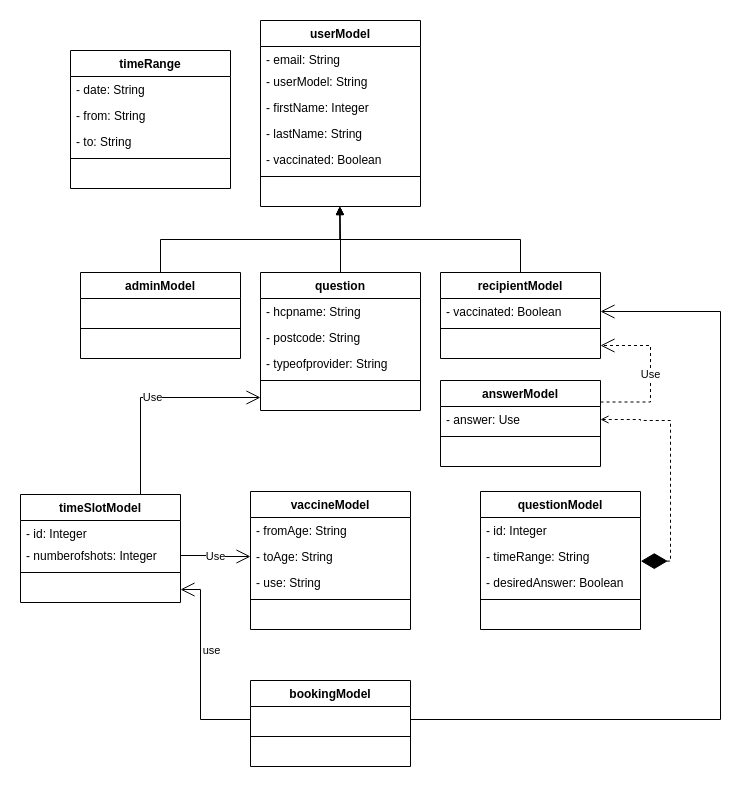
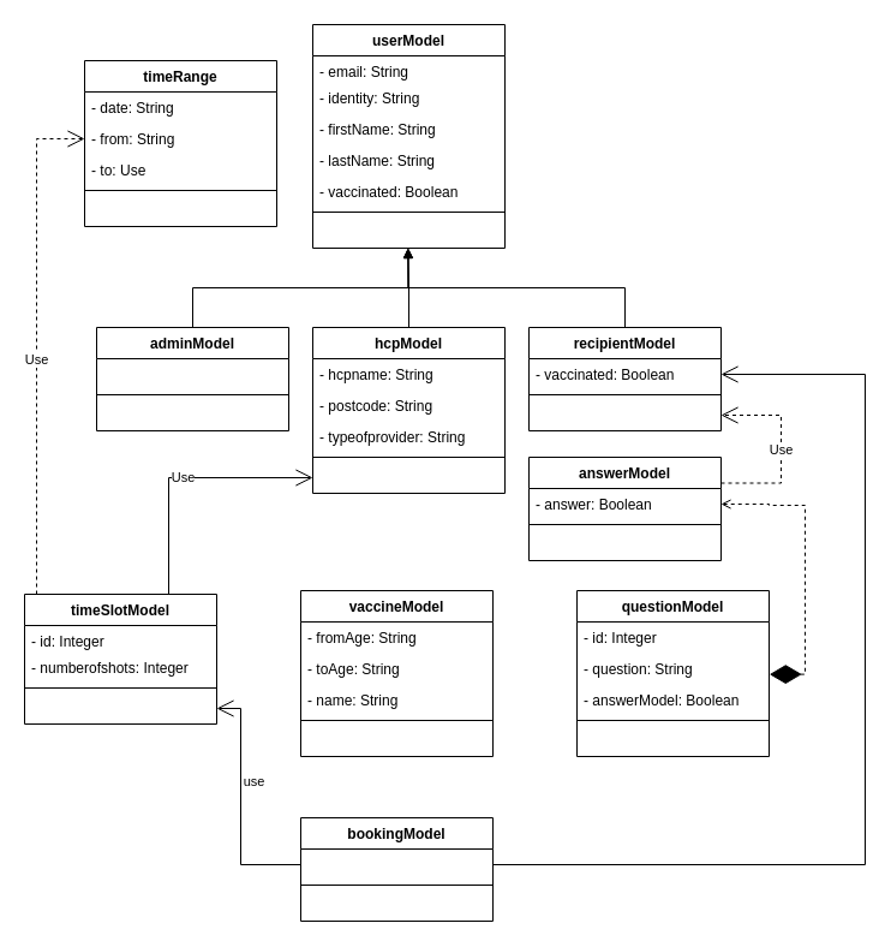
- <mxCell id="4" value="- userModel: String" style="text;strokeColor=none;fillColor=none;align=left;verticalAlign=top;spacingLeft=4;spacingRight=4;overflow=hidden;rotatable=0;points=[[0,0.5],[1,0.5]];portConstraint=eastwest;" vertex="1" parent="2"><mxGeometry y="48" width="160" height="26" as="geometry" /></mxCell>
+ <mxCell id="4" value="- identity: String" style="text;strokeColor=none;fillColor=none;align=left;verticalAlign=top;spacingLeft=4;spacingRight=4;overflow=hidden;rotatable=0;points=[[0,0.5],[1,0.5]];portConstraint=eastwest;" vertex="1" parent="2"><mxGeometry y="48" width="160" height="26" as="geometry" /></mxCell>
- <mxCell id="5" value="- firstName: Integer" style="text;strokeColor=none;fillColor=none;align=left;verticalAlign=top;spacingLeft=4;spacingRight=4;overflow=hidden;rotatable=0;points=[[0,0.5],[1,0.5]];portConstraint=eastwest;" vertex="1" parent="2"><mxGeometry y="74" width="160" height="26" as="geometry" /></mxCell>
+ <mxCell id="5" value="- firstName: String" style="text;strokeColor=none;fillColor=none;align=left;verticalAlign=top;spacingLeft=4;spacingRight=4;overflow=hidden;rotatable=0;points=[[0,0.5],[1,0.5]];portConstraint=eastwest;" vertex="1" parent="2"><mxGeometry y="74" width="160" height="26" as="geometry" /></mxCell>
- <mxCell id="42" value="- to: String" style="text;strokeColor=none;fillColor=none;align=left;verticalAlign=top;spacingLeft=4;spacingRight=4;overflow=hidden;rotatable=0;points=[[0,0.5],[1,0.5]];portConstraint=eastwest;" vertex="1" parent="39"><mxGeometry y="78" width="160" height="26" as="geometry" /></mxCell>
+ <mxCell id="42" value="- to: Use" style="text;strokeColor=none;fillColor=none;align=left;verticalAlign=top;spacingLeft=4;spacingRight=4;overflow=hidden;rotatable=0;points=[[0,0.5],[1,0.5]];portConstraint=eastwest;" vertex="1" parent="39"><mxGeometry y="78" width="160" height="26" as="geometry" /></mxCell>
- <mxCell id="10" value="question" style="swimlane;fontStyle=1;align=center;verticalAlign=top;childLayout=stackLayout;horizontal=1;startSize=26;horizontalStack=0;resizeParent=1;resizeParentMax=0;resizeLast=0;collapsible=1;marginBottom=0;" vertex="1" parent="1"><mxGeometry x="260" y="272" width="160" height="138" as="geometry" /></mxCell>
+ <mxCell id="10" value="hcpModel" style="swimlane;fontStyle=1;align=center;verticalAlign=top;childLayout=stackLayout;horizontal=1;startSize=26;horizontalStack=0;resizeParent=1;resizeParentMax=0;resizeLast=0;collapsible=1;marginBottom=0;" vertex="1" parent="1"><mxGeometry x="260" y="272" width="160" height="138" as="geometry" /></mxCell>
+ <mxCell id="50" value="Use" style="endArrow=open;endSize=12;dashed=1;html=1;rounded=0;edgeStyle=orthogonalEdgeStyle;entryX=0;entryY=0.5;entryDx=0;entryDy=0;exitX=0.25;exitY=0;exitDx=0;exitDy=0;" edge="1" parent="1" source="45" target="41"><mxGeometry width="160" relative="1" as="geometry"><mxPoint x="-175" y="713" as="sourcePoint" /><mxPoint x="-15" y="713" as="targetPoint" /><Array as="points"><mxPoint x="30" y="494" /><mxPoint x="30" y="115" /></Array></mxGeometry></mxCell>
- <mxCell id="54" value="- answer: Use" style="text;strokeColor=none;fillColor=none;align=left;verticalAlign=top;spacingLeft=4;spacingRight=4;overflow=hidden;rotatable=0;points=[[0,0.5],[1,0.5]];portConstraint=eastwest;" vertex="1" parent="53"><mxGeometry y="26" width="160" height="26" as="geometry" /></mxCell>
+ <mxCell id="54" value="- answer: Boolean" style="text;strokeColor=none;fillColor=none;align=left;verticalAlign=top;spacingLeft=4;spacingRight=4;overflow=hidden;rotatable=0;points=[[0,0.5],[1,0.5]];portConstraint=eastwest;" vertex="1" parent="53"><mxGeometry y="26" width="160" height="26" as="geometry" /></mxCell>
- <mxCell id="51" value="Use" style="endArrow=open;endSize=12;html=1;rounded=0;edgeStyle=orthogonalEdgeStyle;exitX=1;exitY=0.5;exitDx=0;exitDy=0;entryX=0;entryY=0.5;entryDx=0;entryDy=0;" edge="1" parent="1" source="47" target="29"><mxGeometry width="160" relative="1" as="geometry"><mxPoint x="-213" y="801" as="sourcePoint" /><mxPoint x="-53" y="801" as="targetPoint" /></mxGeometry></mxCell>
- <mxCell id="35" value="- timeRange: String" style="text;strokeColor=none;fillColor=none;align=left;verticalAlign=top;spacingLeft=4;spacingRight=4;overflow=hidden;rotatable=0;points=[[0,0.5],[1,0.5]];portConstraint=eastwest;" vertex="1" parent="33"><mxGeometry y="52" width="160" height="26" as="geometry" /></mxCell>
+ <mxCell id="35" value="- question: String" style="text;strokeColor=none;fillColor=none;align=left;verticalAlign=top;spacingLeft=4;spacingRight=4;overflow=hidden;rotatable=0;points=[[0,0.5],[1,0.5]];portConstraint=eastwest;" vertex="1" parent="33"><mxGeometry y="52" width="160" height="26" as="geometry" /></mxCell>
- <mxCell id="30" value="- use: String" style="text;strokeColor=none;fillColor=none;align=left;verticalAlign=top;spacingLeft=4;spacingRight=4;overflow=hidden;rotatable=0;points=[[0,0.5],[1,0.5]];portConstraint=eastwest;" vertex="1" parent="27"><mxGeometry y="78" width="160" height="26" as="geometry" /></mxCell>
+ <mxCell id="30" value="- name: String" style="text;strokeColor=none;fillColor=none;align=left;verticalAlign=top;spacingLeft=4;spacingRight=4;overflow=hidden;rotatable=0;points=[[0,0.5],[1,0.5]];portConstraint=eastwest;" vertex="1" parent="27"><mxGeometry y="78" width="160" height="26" as="geometry" /></mxCell>
- <mxCell id="36" value="- desiredAnswer: Boolean" style="text;strokeColor=none;fillColor=none;align=left;verticalAlign=top;spacingLeft=4;spacingRight=4;overflow=hidden;rotatable=0;points=[[0,0.5],[1,0.5]];portConstraint=eastwest;" vertex="1" parent="33"><mxGeometry y="78" width="160" height="26" as="geometry" /></mxCell>
+ <mxCell id="36" value="- answerModel: Boolean" style="text;strokeColor=none;fillColor=none;align=left;verticalAlign=top;spacingLeft=4;spacingRight=4;overflow=hidden;rotatable=0;points=[[0,0.5],[1,0.5]];portConstraint=eastwest;" vertex="1" parent="33"><mxGeometry y="78" width="160" height="26" as="geometry" /></mxCell>
